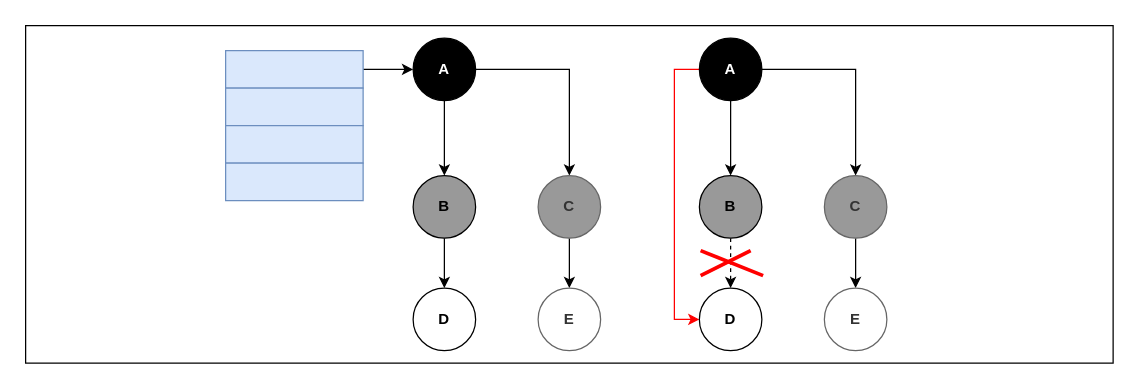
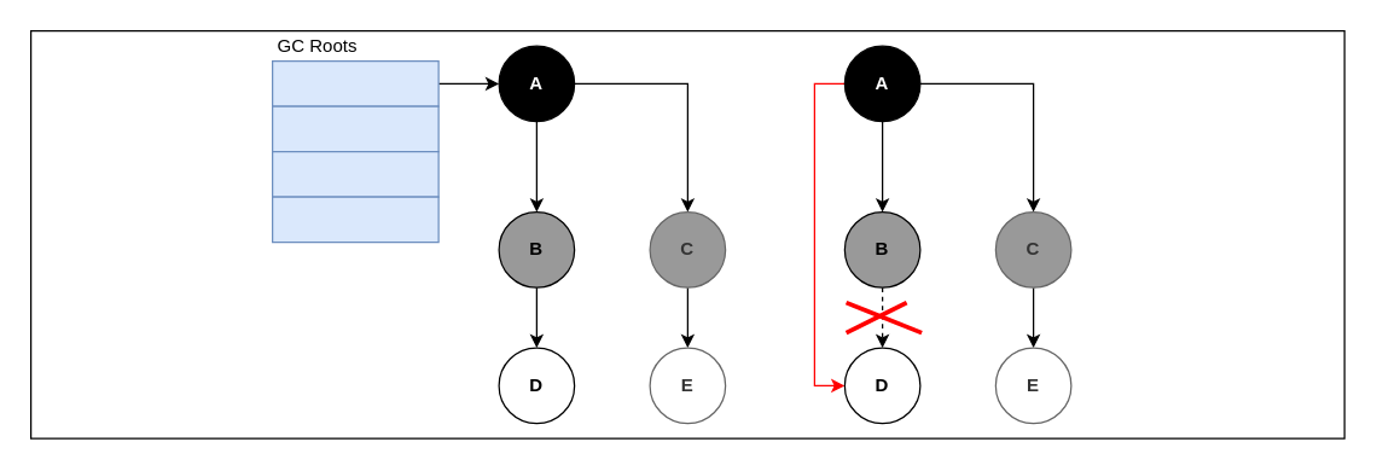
+ <mxCell id="16" value="GC Roots" style="text;html=1;strokeColor=none;fillColor=none;align=center;verticalAlign=middle;whiteSpace=wrap;rounded=0;" parent="1" vertex="1"><mxGeometry x="180" y="20" width="60" height="20" as="geometry" /></mxCell>
